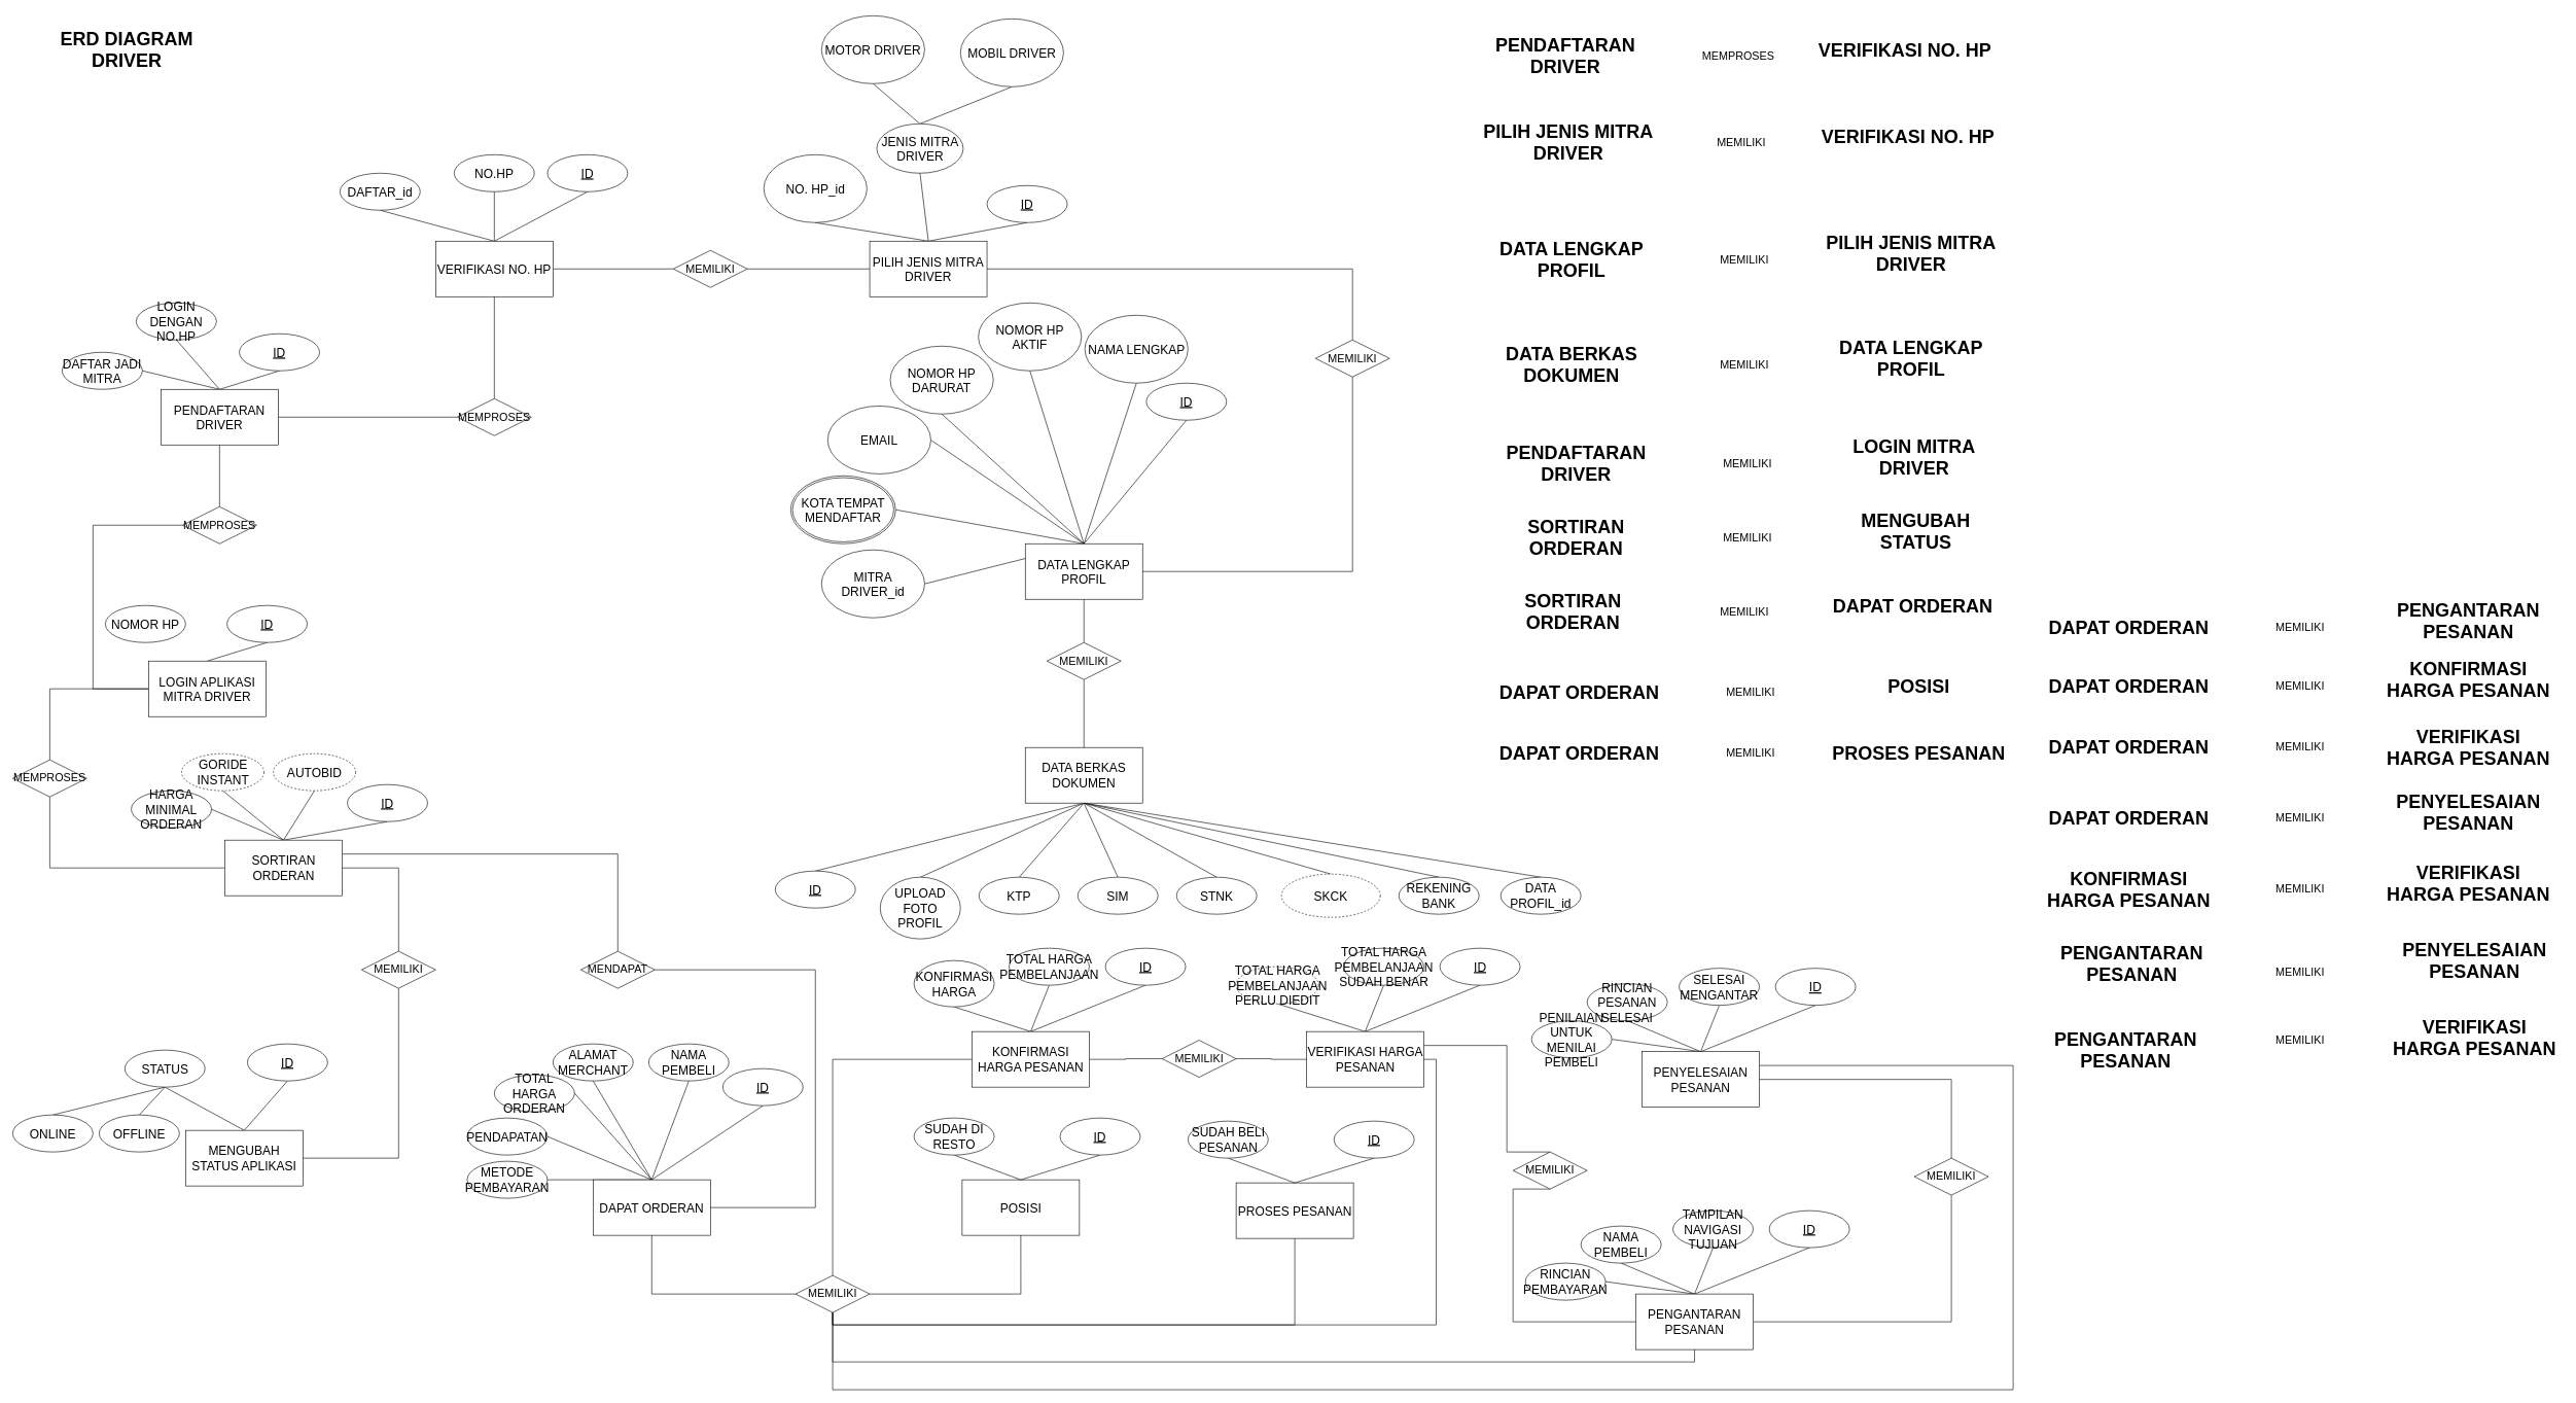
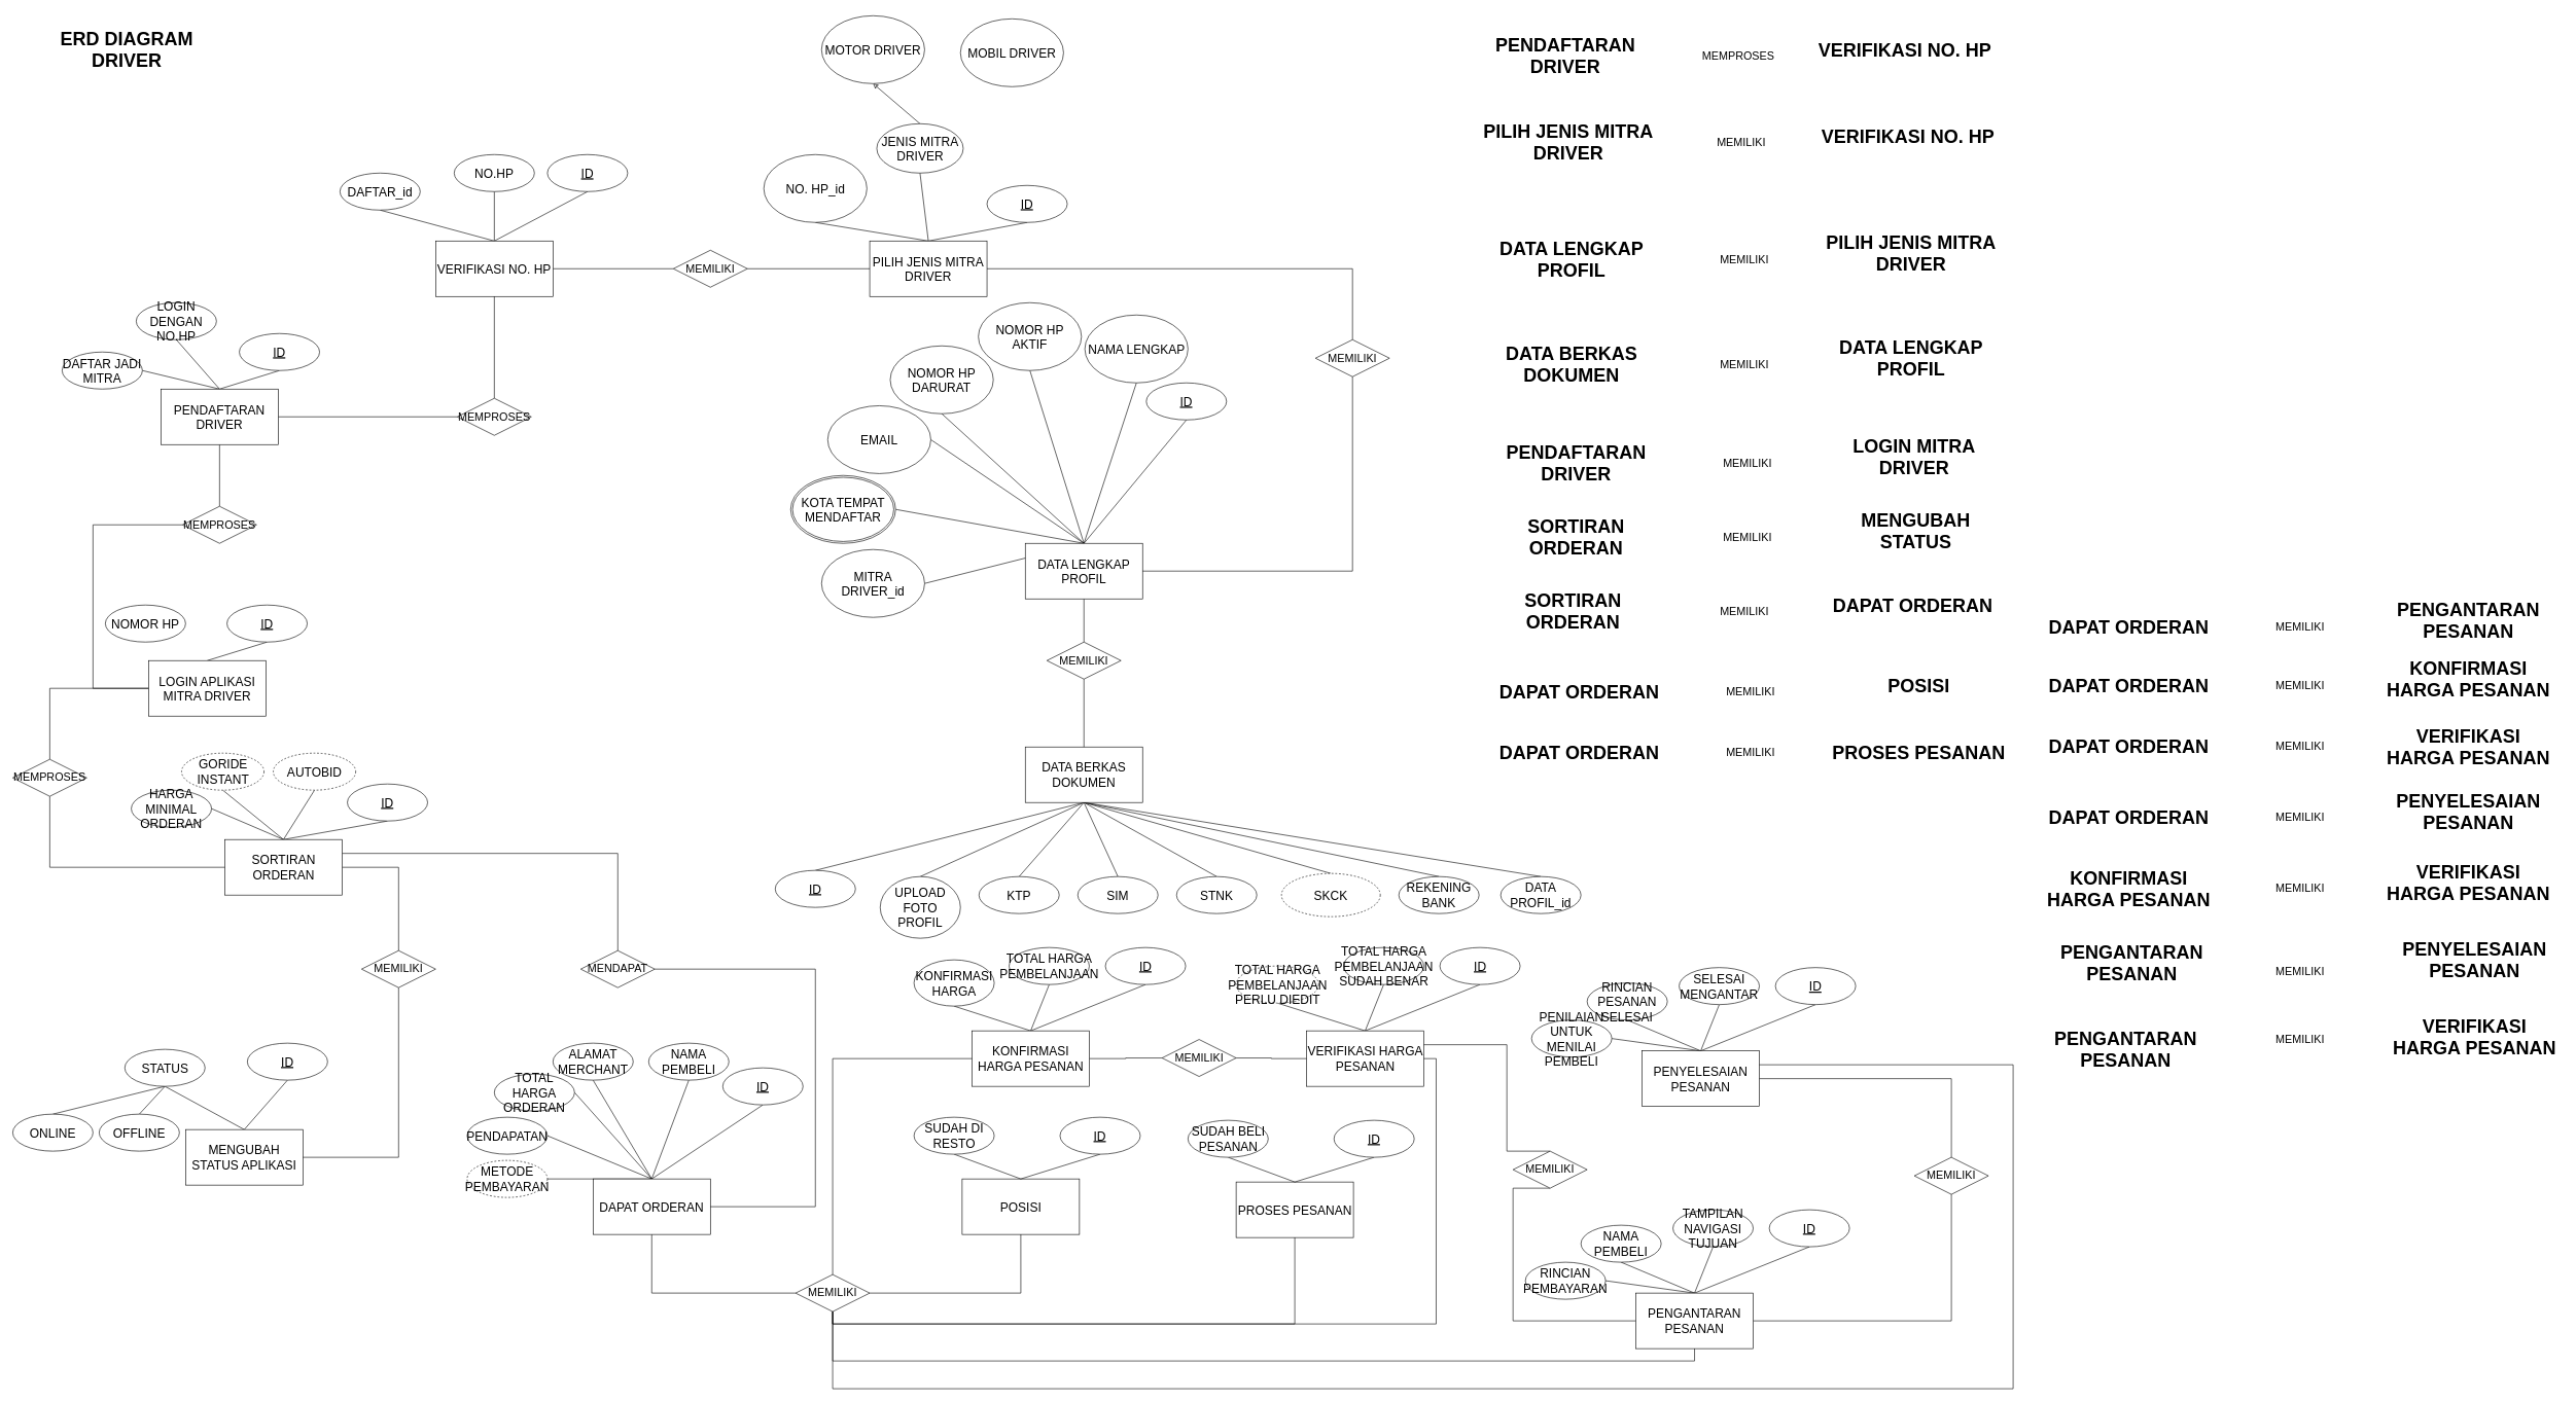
- <mxCell id="14" style="edgeStyle=none;rounded=0;orthogonalLoop=1;jettySize=auto;html=1;exitX=0.5;exitY=0;exitDx=0;exitDy=0;entryX=0.5;entryY=1;entryDx=0;entryDy=0;fontSize=20;endArrow=none;endFill=0;" parent="1" source="16" target="79" edge="1"><mxGeometry relative="1" as="geometry" /></mxCell>
+ <mxCell id="14" style="edgeStyle=none;rounded=0;orthogonalLoop=1;jettySize=auto;html=1;exitX=0.5;exitY=0;exitDx=0;exitDy=0;entryX=0.5;entryY=1;entryDx=0;entryDy=0;fontSize=20;endArrow=classic;endFill=0;" parent="1" source="16" target="79" edge="1"><mxGeometry relative="1" as="geometry" /></mxCell>
- <mxCell id="15" style="edgeStyle=none;rounded=0;orthogonalLoop=1;jettySize=auto;html=1;exitX=0.5;exitY=0;exitDx=0;exitDy=0;entryX=0.5;entryY=1;entryDx=0;entryDy=0;fontSize=20;endArrow=none;endFill=0;" parent="1" source="16" target="80" edge="1"><mxGeometry relative="1" as="geometry" /></mxCell>
- <mxCell id="123" value="METODE PEMBAYARAN" style="ellipse;whiteSpace=wrap;html=1;align=center;fontSize=20;" parent="1" vertex="1"><mxGeometry x="756" y="1880" width="130" height="60" as="geometry" /></mxCell>
+ <mxCell id="123" value="METODE PEMBAYARAN" style="ellipse;whiteSpace=wrap;html=1;align=center;fontSize=20;dashed=1;" parent="1" vertex="1"><mxGeometry x="756" y="1880" width="130" height="60" as="geometry" /></mxCell>
